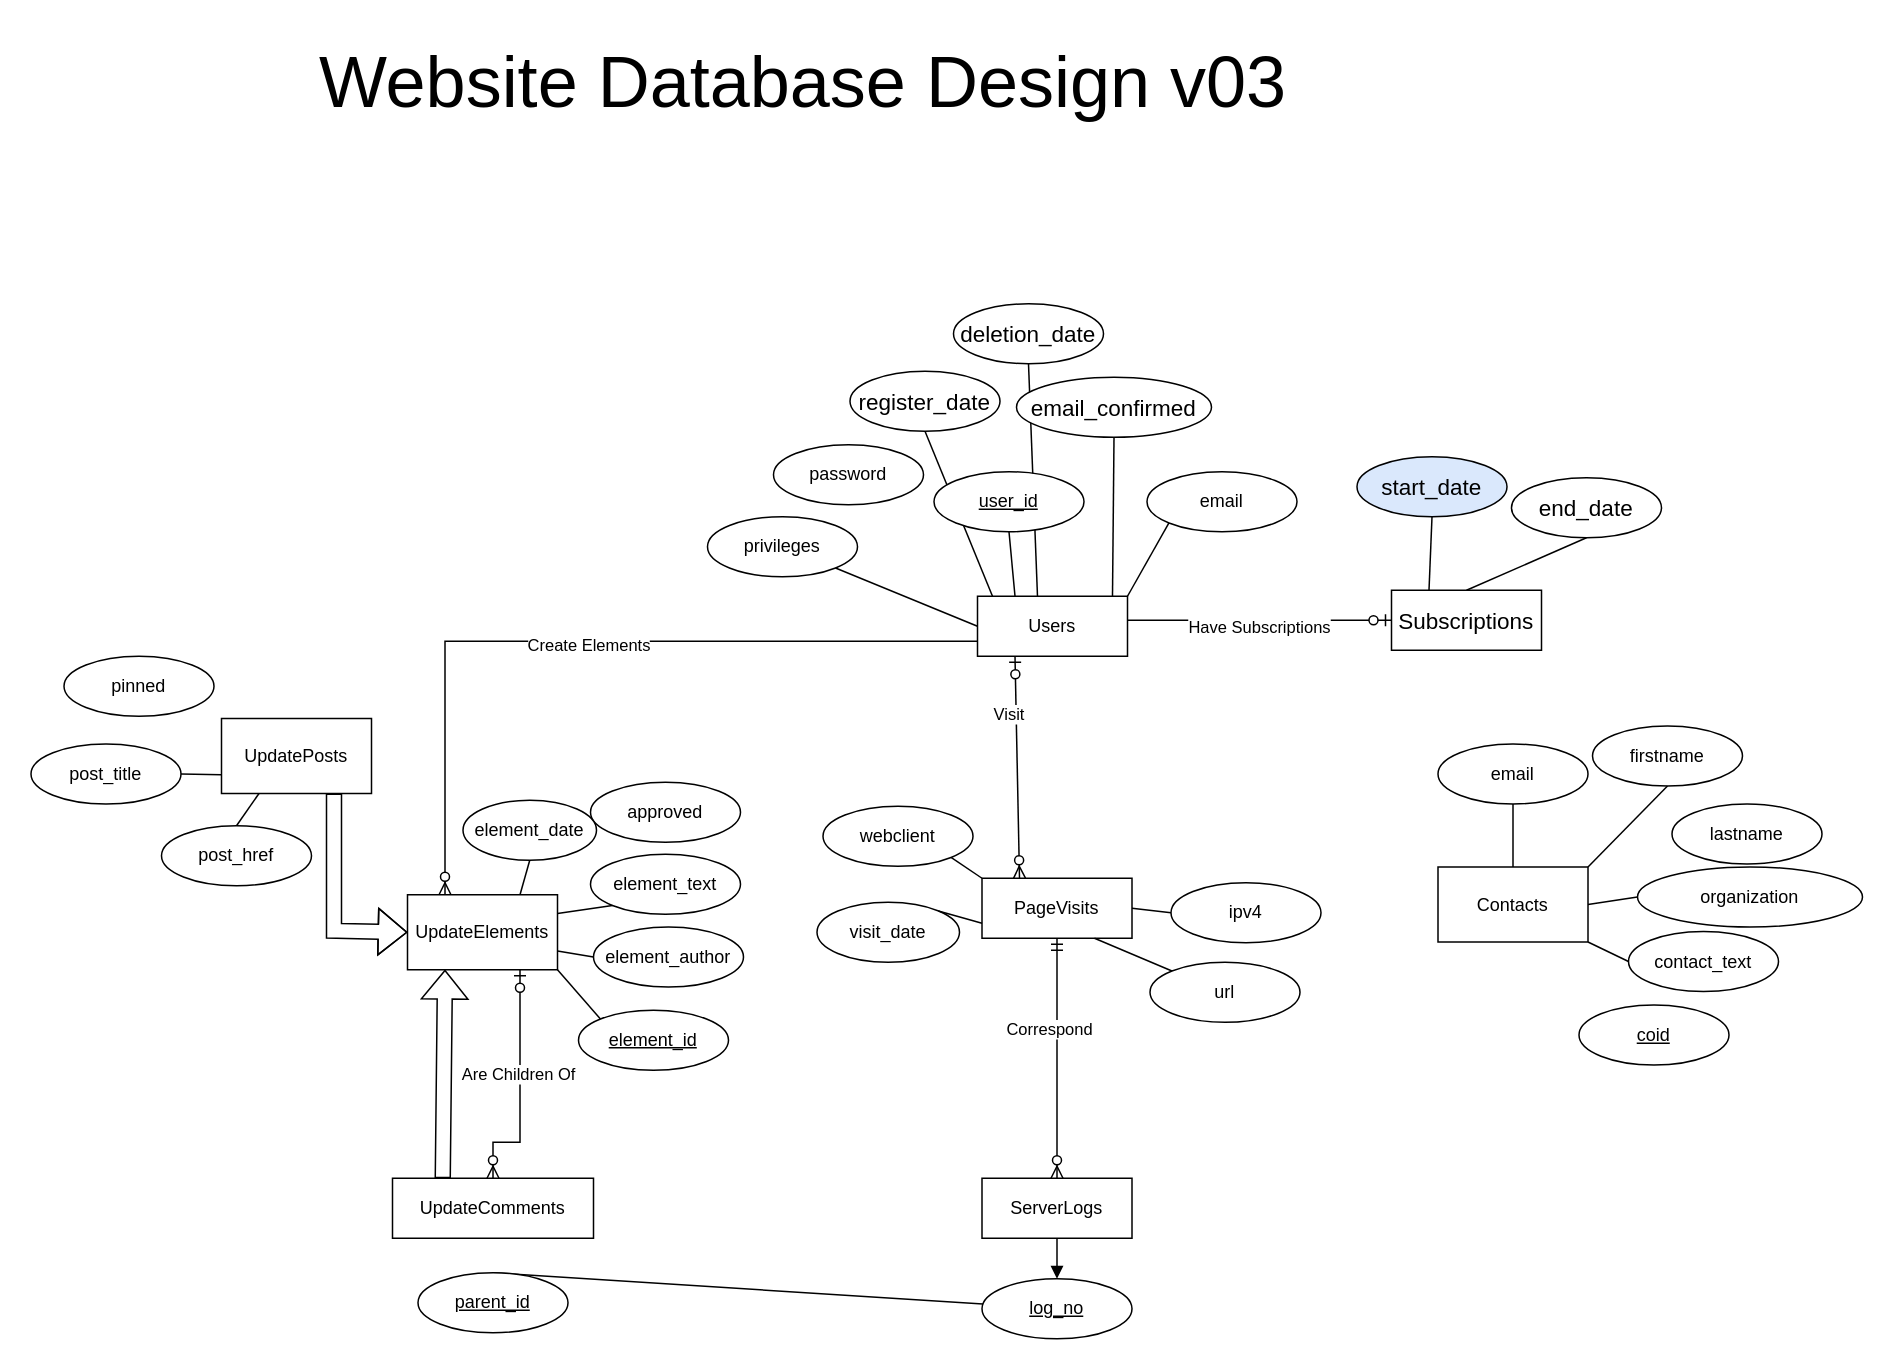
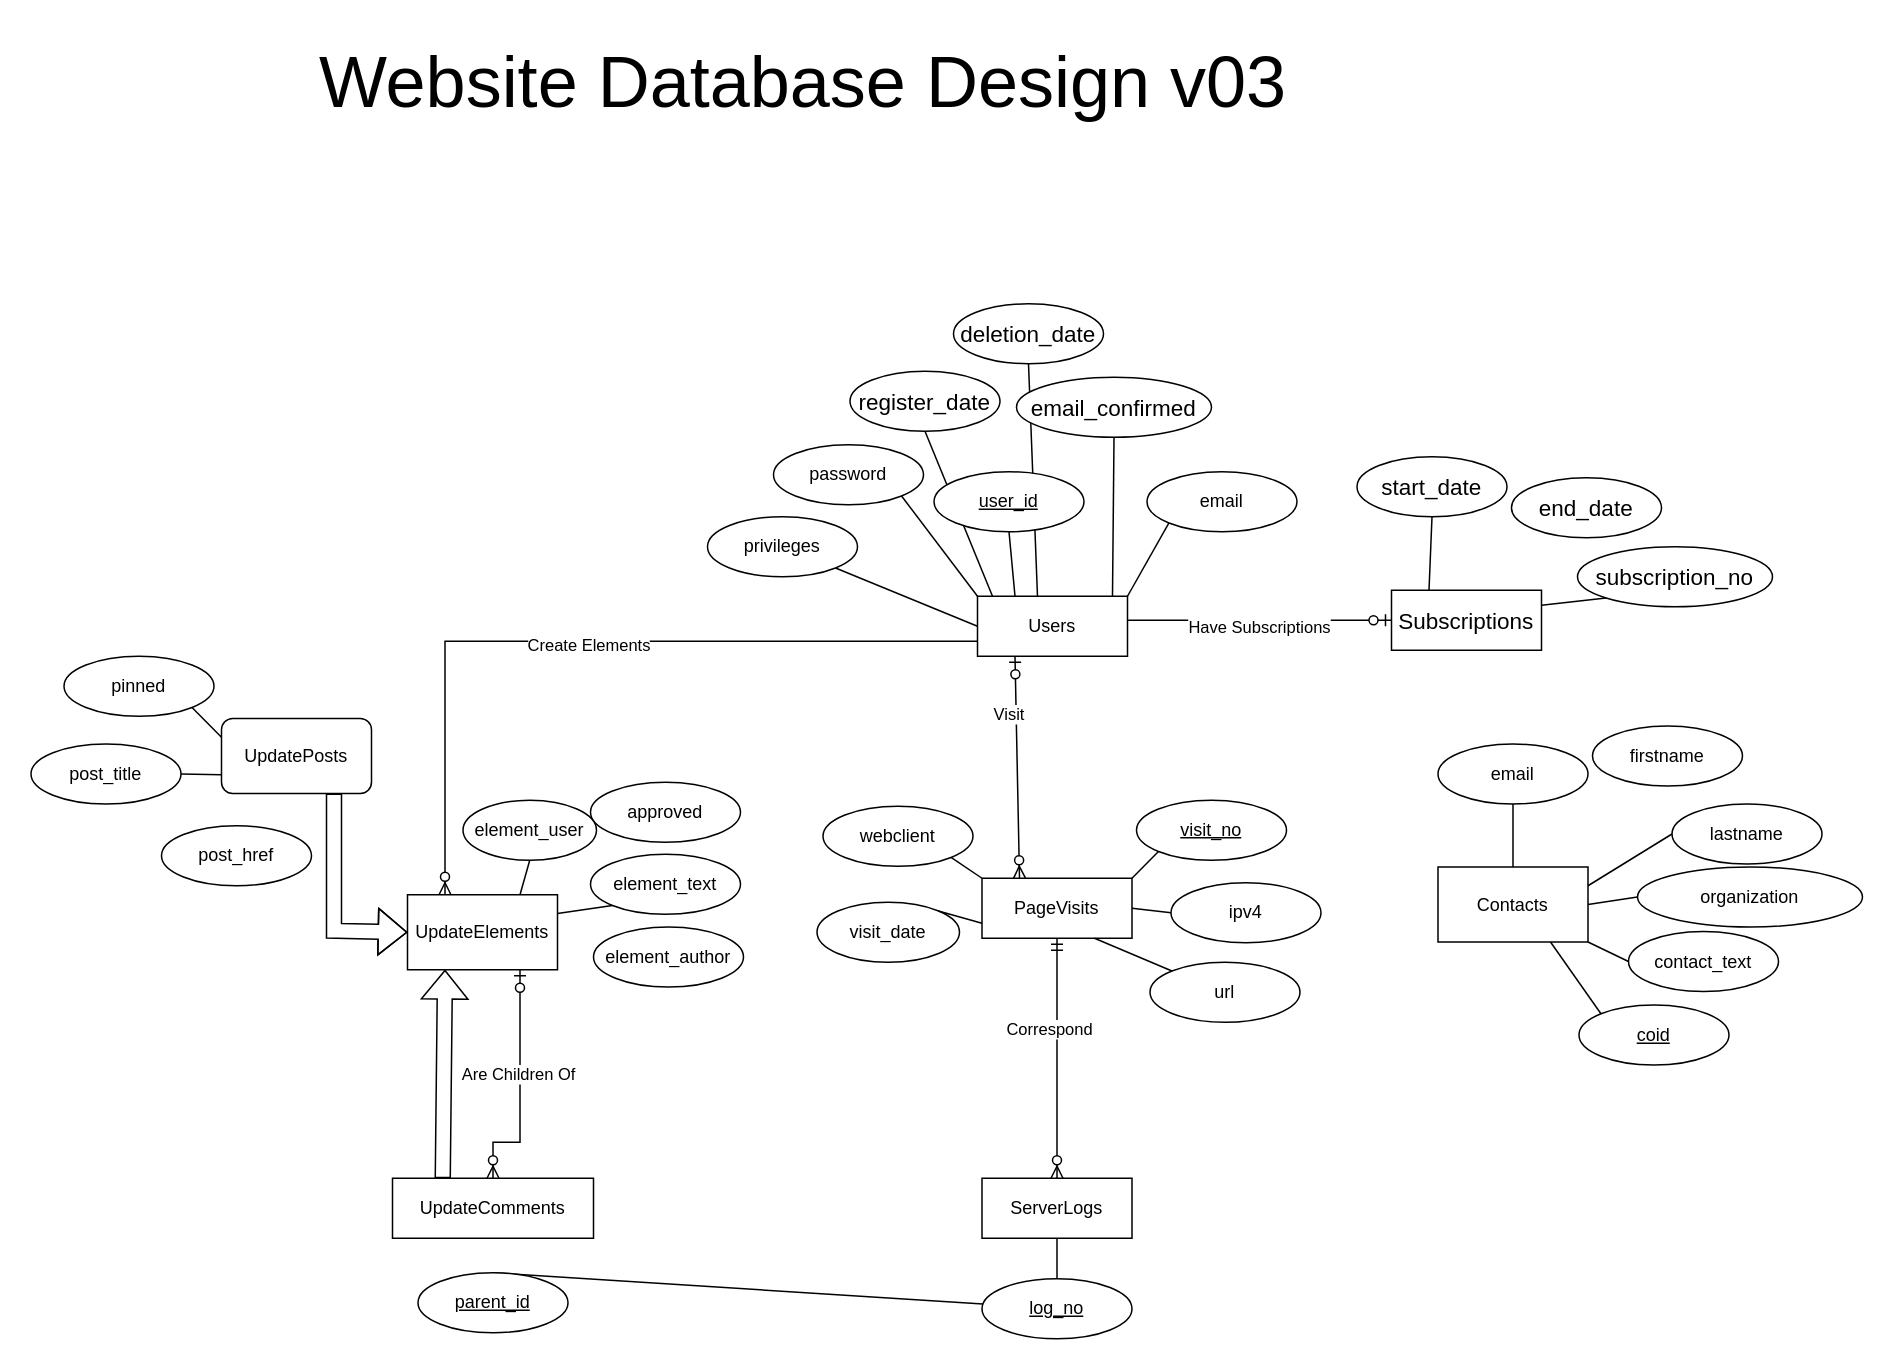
- <mxCell id="39" value="start_date" style="ellipse;whiteSpace=wrap;html=1;align=center;fontSize=15;fillColor=#dae8fc;" parent="1" vertex="1"><mxGeometry x="904" y="304" width="100" height="40" as="geometry" /></mxCell>
+ <mxCell id="39" value="start_date" style="ellipse;whiteSpace=wrap;html=1;align=center;fontSize=15;" parent="1" vertex="1"><mxGeometry x="904" y="304" width="100" height="40" as="geometry" /></mxCell>
+ <mxCell id="24" value="" style="endArrow=none;html=1;exitX=0;exitY=0;exitDx=0;exitDy=0;entryX=1;entryY=1;entryDx=0;entryDy=0;curved=1;" parent="1" source="21" target="23" edge="1"><mxGeometry width="50" height="50" relative="1" as="geometry"><mxPoint x="601" y="417" as="sourcePoint" /><mxPoint x="541" y="337" as="targetPoint" /></mxGeometry></mxCell>
- <mxCell id="45" value="" style="endArrow=none;html=1;entryX=0.5;entryY=1;entryDx=0;entryDy=0;exitX=0.5;exitY=0;exitDx=0;exitDy=0;curved=1;" parent="1" source="47" target="36" edge="1"><mxGeometry width="50" height="50" relative="1" as="geometry"><mxPoint x="1041" y="317" as="sourcePoint" /><mxPoint x="1085.14" y="227" as="targetPoint" /></mxGeometry></mxCell>
+ <mxCell id="37" value="subscription_no" style="ellipse;whiteSpace=wrap;html=1;align=center;fontSize=15;" parent="1" vertex="1"><mxGeometry x="1051" y="364" width="130" height="40" as="geometry" /></mxCell>
+ <mxCell id="46" value="" style="endArrow=none;html=1;entryX=0;entryY=1;entryDx=0;entryDy=0;exitX=1;exitY=0.25;exitDx=0;exitDy=0;curved=1;" parent="1" source="47" target="37" edge="1"><mxGeometry width="50" height="50" relative="1" as="geometry"><mxPoint x="1061" y="327" as="sourcePoint" /><mxPoint x="1151" y="227" as="targetPoint" /></mxGeometry></mxCell>
+ <mxCell id="16" value="" style="endArrow=none;html=1;entryX=1;entryY=1;entryDx=0;entryDy=0;exitX=0;exitY=0.25;exitDx=0;exitDy=0;curved=1;" parent="1" source="2" target="3" edge="1"><mxGeometry width="50" height="50" relative="1" as="geometry"><mxPoint x="399" y="569" as="sourcePoint" /><mxPoint x="359" y="591.5" as="targetPoint" /></mxGeometry></mxCell>
- <mxCell id="2" value="UpdatePosts" style="whiteSpace=wrap;html=1;align=center;" parent="1" vertex="1"><mxGeometry x="147" y="478.5" width="100" height="50" as="geometry" /></mxCell>
+ <mxCell id="2" value="UpdatePosts" style="whiteSpace=wrap;html=1;align=center;rounded=1;" parent="1" vertex="1"><mxGeometry x="147" y="478.5" width="100" height="50" as="geometry" /></mxCell>
- <mxCell id="15" value="" style="endArrow=none;html=1;entryX=0.5;entryY=0;entryDx=0;entryDy=0;curved=1;exitX=0.25;exitY=1;exitDx=0;exitDy=0;" parent="1" source="2" target="20" edge="1"><mxGeometry width="50" height="50" relative="1" as="geometry"><mxPoint x="439" y="901.5" as="sourcePoint" /><mxPoint x="339" y="671.5" as="targetPoint" /></mxGeometry></mxCell>
- <mxCell id="17" value="" style="endArrow=none;html=1;entryX=0.5;entryY=1;entryDx=0;entryDy=0;exitX=1;exitY=0;exitDx=0;exitDy=0;curved=1;" parent="1" source="4" target="6" edge="1"><mxGeometry width="50" height="50" relative="1" as="geometry"><mxPoint x="874" y="563.5" as="sourcePoint" /><mxPoint x="939" y="485.5" as="targetPoint" /></mxGeometry></mxCell>
- <mxCell id="79" value="element_date" style="ellipse;whiteSpace=wrap;html=1;align=center;" parent="1" vertex="1"><mxGeometry x="308" y="533" width="89" height="40" as="geometry" /></mxCell>
+ <mxCell id="79" value="element_user" style="ellipse;whiteSpace=wrap;html=1;align=center;" parent="1" vertex="1"><mxGeometry x="308" y="533" width="89" height="40" as="geometry" /></mxCell>
+ <mxCell id="52" value="&lt;u&gt;visit_no&lt;/u&gt;" style="ellipse;whiteSpace=wrap;html=1;align=center;" parent="1" vertex="1"><mxGeometry x="757" y="533" width="100" height="40" as="geometry" /></mxCell>
+ <mxCell id="30" value="" style="endArrow=none;html=1;entryX=0;entryY=0.5;entryDx=0;entryDy=0;exitX=1;exitY=0.25;exitDx=0;exitDy=0;curved=1;" parent="1" source="4" target="29" edge="1"><mxGeometry width="50" height="50" relative="1" as="geometry"><mxPoint x="899" y="565.5" as="sourcePoint" /><mxPoint x="1049" y="525.5" as="targetPoint" /></mxGeometry></mxCell>
+ <mxCell id="54" value="" style="endArrow=none;html=1;entryX=0;entryY=1;entryDx=0;entryDy=0;exitX=1;exitY=0;exitDx=0;exitDy=0;startArrow=none;curved=1;" parent="1" source="9" target="52" edge="1"><mxGeometry width="50" height="50" relative="1" as="geometry"><mxPoint x="758" y="517" as="sourcePoint" /><mxPoint x="801" y="549" as="targetPoint" /><Array as="points" /></mxGeometry></mxCell>
- <mxCell id="74" value="" style="endArrow=none;html=1;entryX=1;entryY=0.75;entryDx=0;entryDy=0;curved=1;exitX=0;exitY=0.5;exitDx=0;exitDy=0;" parent="1" source="75" target="57" edge="1"><mxGeometry width="50" height="50" relative="1" as="geometry"><mxPoint x="404" y="628" as="sourcePoint" /><mxPoint x="381" y="618.5" as="targetPoint" /></mxGeometry></mxCell>
+ <mxCell id="19" value="" style="endArrow=none;html=1;entryX=0;entryY=0;entryDx=0;entryDy=0;exitX=0.75;exitY=1;exitDx=0;exitDy=0;curved=1;" parent="1" source="4" target="8" edge="1"><mxGeometry width="50" height="50" relative="1" as="geometry"><mxPoint x="909" y="590.5" as="sourcePoint" /><mxPoint x="942" y="597.5" as="targetPoint" /></mxGeometry></mxCell>
- <mxCell id="77" value="" style="endArrow=none;html=1;entryX=1;entryY=1;entryDx=0;entryDy=0;curved=1;exitX=0;exitY=0;exitDx=0;exitDy=0;" parent="1" source="76" target="57" edge="1"><mxGeometry width="50" height="50" relative="1" as="geometry"><mxPoint x="405" y="647.5" as="sourcePoint" /><mxPoint x="381" y="643.5" as="targetPoint" /></mxGeometry></mxCell>
- <mxCell id="76" value="element_id" style="ellipse;whiteSpace=wrap;html=1;align=center;fontStyle=4;" parent="1" vertex="1"><mxGeometry x="385" y="673" width="100" height="40" as="geometry" /></mxCell>
- <mxCell id="56" value="" style="endArrow=block;html=1;entryX=0.5;entryY=0;entryDx=0;entryDy=0;exitX=0.5;exitY=1;exitDx=0;exitDy=0;curved=1;" parent="1" source="51" target="55" edge="1"><mxGeometry width="50" height="50" relative="1" as="geometry"><mxPoint x="691" y="889" as="sourcePoint" /><mxPoint x="658.5" y="918" as="targetPoint" /></mxGeometry></mxCell>
+ <mxCell id="56" value="" style="endArrow=none;html=1;entryX=0.5;entryY=0;entryDx=0;entryDy=0;exitX=0.5;exitY=1;exitDx=0;exitDy=0;curved=1;" parent="1" source="51" target="55" edge="1"><mxGeometry width="50" height="50" relative="1" as="geometry"><mxPoint x="691" y="889" as="sourcePoint" /><mxPoint x="658.5" y="918" as="targetPoint" /></mxGeometry></mxCell>
